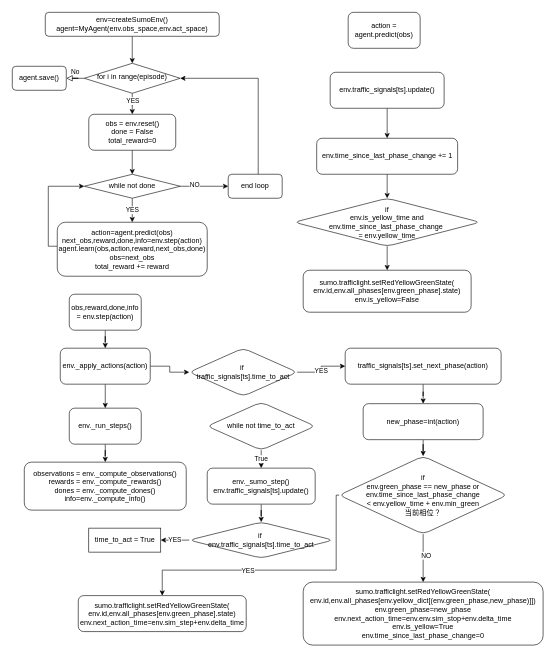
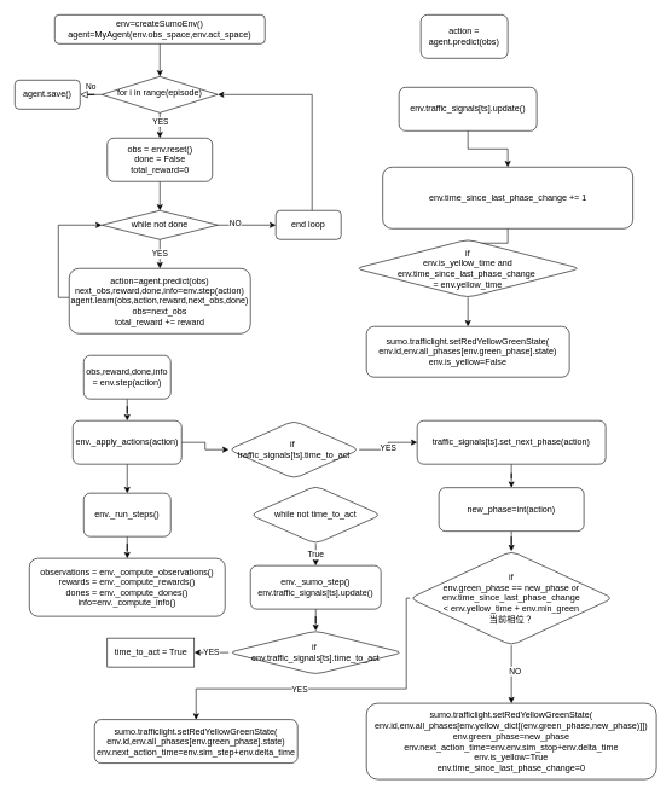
- <mxCell id="53" value="env.time_since_last_phase_change += 1" style="whiteSpace=wrap;html=1;rounded=1;" vertex="1" parent="1"><mxGeometry x="527.5" y="230" width="235" height="60" as="geometry" /></mxCell>
+ <mxCell id="53" value="env.time_since_last_phase_change += 1" style="whiteSpace=wrap;html=1;rounded=1;" vertex="1" parent="1"><mxGeometry x="527.5" y="230" width="345" height="85" as="geometry" /></mxCell>
